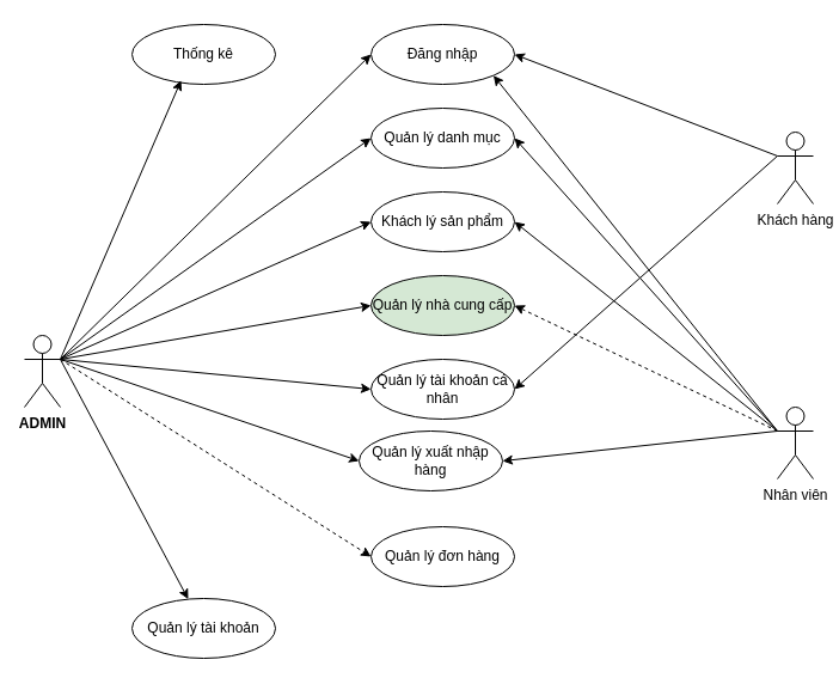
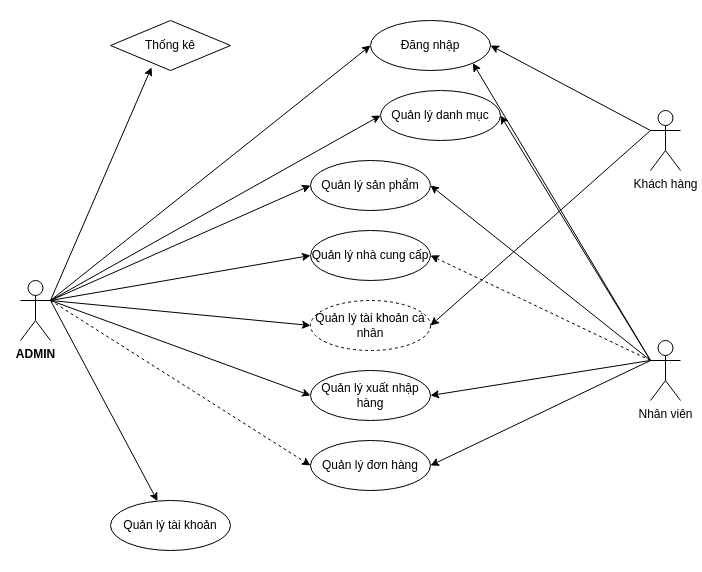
- <mxCell id="11" value="Thống kê" style="ellipse;whiteSpace=wrap;html=1;" parent="1" vertex="1"><mxGeometry x="110" y="20" width="120" height="50" as="geometry" /></mxCell>
+ <mxCell id="11" value="Thống kê" style="rhombus;whiteSpace=wrap;html=1;" parent="1" vertex="1"><mxGeometry x="110" y="20" width="120" height="50" as="geometry" /></mxCell>
- <mxCell id="5" value="Đăng nhập" style="ellipse;whiteSpace=wrap;html=1;" parent="1" vertex="1"><mxGeometry x="310" y="20" width="120" height="50" as="geometry" /></mxCell>
+ <mxCell id="5" value="Đăng nhập" style="ellipse;whiteSpace=wrap;html=1;" parent="1" vertex="1"><mxGeometry x="370" y="20" width="120" height="50" as="geometry" /></mxCell>
- <mxCell id="6" value="Quản lý danh mục" style="ellipse;whiteSpace=wrap;html=1;" parent="1" vertex="1"><mxGeometry x="310" y="90" width="120" height="50" as="geometry" /></mxCell>
+ <mxCell id="6" value="Quản lý danh mục" style="ellipse;whiteSpace=wrap;html=1;" parent="1" vertex="1"><mxGeometry x="380" y="90" width="120" height="50" as="geometry" /></mxCell>
- <mxCell id="7" value="Khách lý sản phẩm" style="ellipse;whiteSpace=wrap;html=1;" parent="1" vertex="1"><mxGeometry x="310" y="160" width="120" height="50" as="geometry" /></mxCell>
+ <mxCell id="7" value="Quản lý sản phẩm" style="ellipse;whiteSpace=wrap;html=1;" parent="1" vertex="1"><mxGeometry x="310" y="160" width="120" height="50" as="geometry" /></mxCell>
- <mxCell id="10" value="Quản lý nhà cung cấp" style="ellipse;whiteSpace=wrap;html=1;fillColor=#d5e8d4;" parent="1" vertex="1"><mxGeometry x="310" y="230" width="120" height="50" as="geometry" /></mxCell>
+ <mxCell id="10" value="Quản lý nhà cung cấp" style="ellipse;whiteSpace=wrap;html=1;" parent="1" vertex="1"><mxGeometry x="310" y="230" width="120" height="50" as="geometry" /></mxCell>
- <mxCell id="9" value="Quản lý tài khoản cá nhân" style="ellipse;whiteSpace=wrap;html=1;" parent="1" vertex="1"><mxGeometry x="310" y="300" width="120" height="50" as="geometry" /></mxCell>
+ <mxCell id="9" value="Quản lý tài khoản cá nhân" style="ellipse;whiteSpace=wrap;html=1;dashed=1;" parent="1" vertex="1"><mxGeometry x="310" y="300" width="120" height="50" as="geometry" /></mxCell>
- <mxCell id="8" value="Quản lý xuất nhập hàng" style="ellipse;whiteSpace=wrap;html=1;" parent="1" vertex="1"><mxGeometry x="300" y="360" width="120" height="50" as="geometry" /></mxCell>
+ <mxCell id="8" value="Quản lý xuất nhập hàng" style="ellipse;whiteSpace=wrap;html=1;" parent="1" vertex="1"><mxGeometry x="310" y="370" width="120" height="50" as="geometry" /></mxCell>
+ <mxCell id="27" value="" style="endArrow=classic;html=1;rounded=0;exitX=0;exitY=0.333;exitDx=0;exitDy=0;exitPerimeter=0;entryX=1;entryY=0.5;entryDx=0;entryDy=0;" parent="1" source="3" target="25" edge="1"><mxGeometry width="50" height="50" relative="1" as="geometry"><mxPoint x="330" y="360" as="sourcePoint" /><mxPoint x="380" y="310" as="targetPoint" /></mxGeometry></mxCell>
